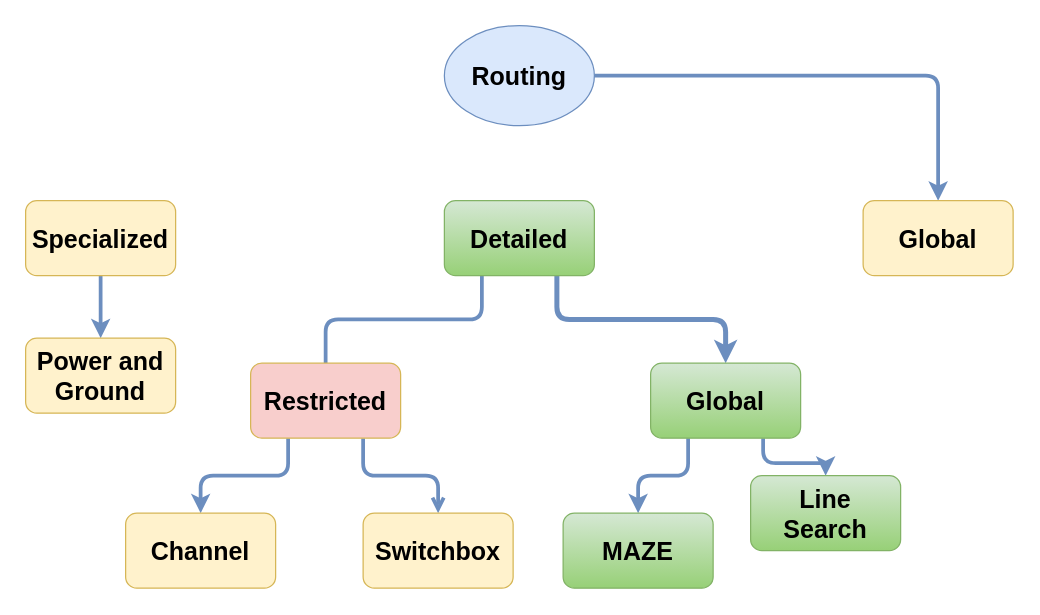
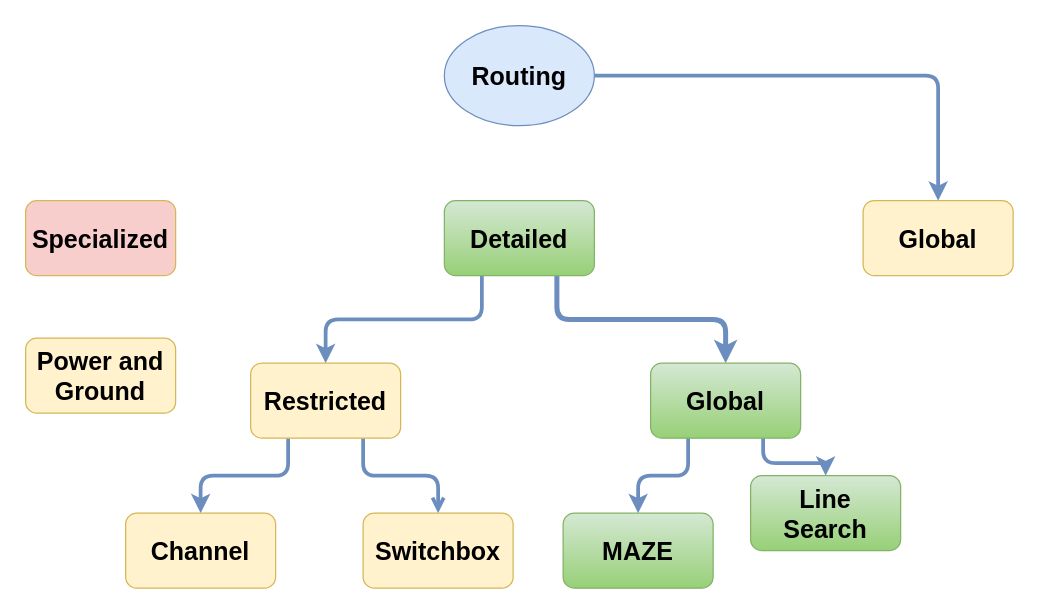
- <mxCell id="5" value="Specialized" style="rounded=1;whiteSpace=wrap;html=1;fontStyle=1;fontSize=20;fillColor=#fff2cc;strokeColor=#d6b656;" parent="1" vertex="1"><mxGeometry x="20" y="160" width="120" height="60" as="geometry" /></mxCell>
+ <mxCell id="5" value="Specialized" style="rounded=1;whiteSpace=wrap;html=1;fontStyle=1;fontSize=20;fillColor=#f8cecc;strokeColor=#d6b656;" parent="1" vertex="1"><mxGeometry x="20" y="160" width="120" height="60" as="geometry" /></mxCell>
- <mxCell id="4" value="" style="edgeStyle=orthogonalEdgeStyle;rounded=1;orthogonalLoop=1;jettySize=auto;html=1;fontStyle=1;fontSize=20;fillColor=#dae8fc;strokeColor=#6c8ebf;strokeWidth=3;" parent="1" source="5" target="10" edge="1"><mxGeometry relative="1" as="geometry" /></mxCell>
- <mxCell id="6" style="edgeStyle=orthogonalEdgeStyle;rounded=1;orthogonalLoop=1;jettySize=auto;html=1;exitX=0.25;exitY=1;exitDx=0;exitDy=0;entryX=0.5;entryY=0;entryDx=0;entryDy=0;fontStyle=1;fontSize=20;fillColor=#dae8fc;strokeColor=#6c8ebf;strokeWidth=3;endArrow=none;" parent="1" source="8" target="13" edge="1"><mxGeometry relative="1" as="geometry" /></mxCell>
+ <mxCell id="6" style="edgeStyle=orthogonalEdgeStyle;rounded=1;orthogonalLoop=1;jettySize=auto;html=1;exitX=0.25;exitY=1;exitDx=0;exitDy=0;entryX=0.5;entryY=0;entryDx=0;entryDy=0;fontStyle=1;fontSize=20;fillColor=#dae8fc;strokeColor=#6c8ebf;strokeWidth=3;" parent="1" source="8" target="13" edge="1"><mxGeometry relative="1" as="geometry" /></mxCell>
- <mxCell id="13" value="Restricted" style="rounded=1;whiteSpace=wrap;html=1;fontStyle=1;fontSize=20;fillColor=#f8cecc;strokeColor=#d6b656;" parent="1" vertex="1"><mxGeometry x="200" y="290" width="120" height="60" as="geometry" /></mxCell>
+ <mxCell id="13" value="Restricted" style="rounded=1;whiteSpace=wrap;html=1;fontStyle=1;fontSize=20;fillColor=#fff2cc;strokeColor=#d6b656;" parent="1" vertex="1"><mxGeometry x="200" y="290" width="120" height="60" as="geometry" /></mxCell>
